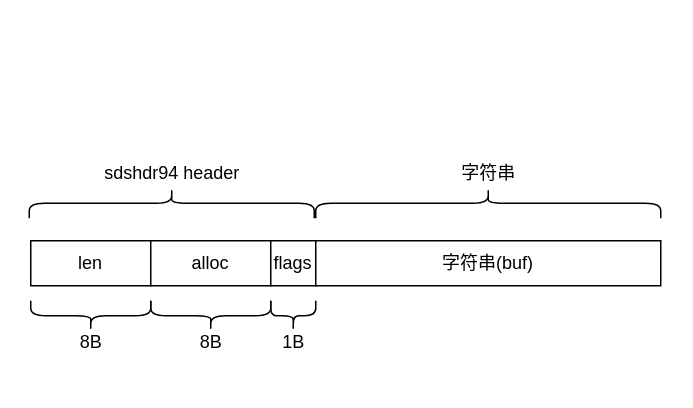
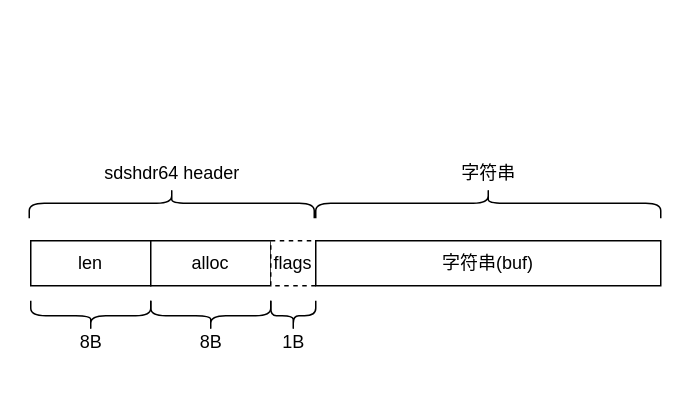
- <mxCell id="7" value="sdshdr94 header" style="text;html=1;align=center;verticalAlign=middle;resizable=0;points=[];autosize=1;strokeColor=none;fillColor=none;" vertex="1" parent="1"><mxGeometry x="59" y="100" width="110" height="30" as="geometry" /></mxCell>
+ <mxCell id="7" value="sdshdr64 header" style="text;html=1;align=center;verticalAlign=middle;resizable=0;points=[];autosize=1;strokeColor=none;fillColor=none;" vertex="1" parent="1"><mxGeometry x="59" y="100" width="110" height="30" as="geometry" /></mxCell>
- <mxCell id="5" value="flags" style="rounded=0;whiteSpace=wrap;html=1;" vertex="1" parent="1"><mxGeometry x="180" y="160" width="30" height="30" as="geometry" /></mxCell>
+ <mxCell id="5" value="flags" style="rounded=0;whiteSpace=wrap;html=1;dashed=1;" vertex="1" parent="1"><mxGeometry x="180" y="160" width="30" height="30" as="geometry" /></mxCell>
